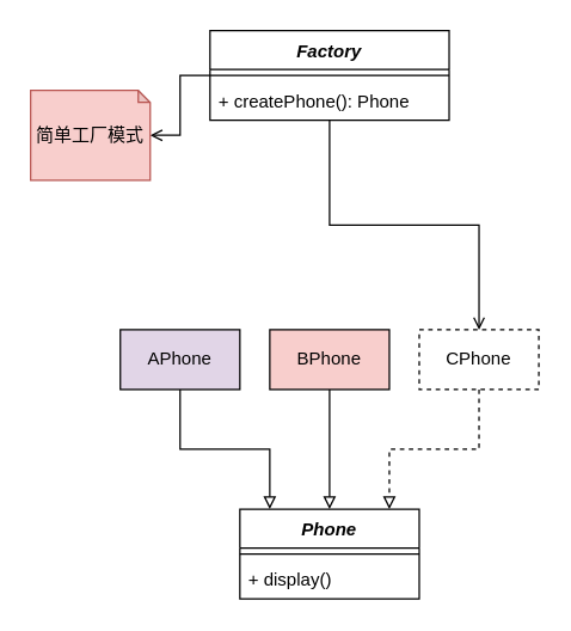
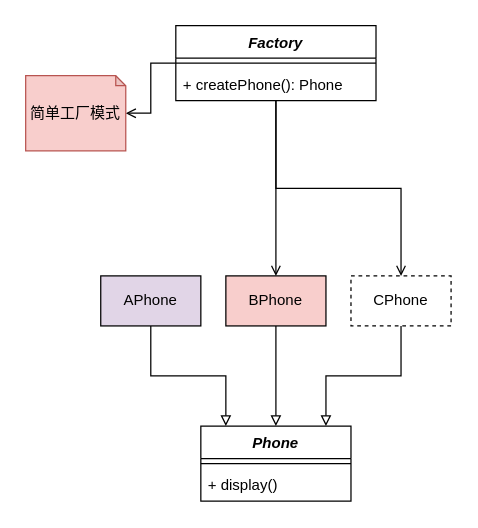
+ <mxCell id="16" style="edgeStyle=orthogonalEdgeStyle;rounded=0;orthogonalLoop=1;jettySize=auto;html=1;endArrow=open;endFill=0;" parent="1" source="2" target="11" edge="1"><mxGeometry relative="1" as="geometry"><mxPoint x="220" y="180" as="sourcePoint" /></mxGeometry></mxCell>
- <mxCell id="12" style="rounded=0;orthogonalLoop=1;jettySize=auto;html=1;endArrow=block;endFill=0;edgeStyle=orthogonalEdgeStyle;dashed=1;" parent="1" source="13" target="5" edge="1"><mxGeometry relative="1" as="geometry"><Array as="points"><mxPoint x="320" y="300" /><mxPoint x="260" y="300" /></Array></mxGeometry></mxCell>
+ <mxCell id="12" style="rounded=0;orthogonalLoop=1;jettySize=auto;html=1;endArrow=block;endFill=0;edgeStyle=orthogonalEdgeStyle;" parent="1" source="13" target="5" edge="1"><mxGeometry relative="1" as="geometry"><Array as="points"><mxPoint x="320" y="300" /><mxPoint x="260" y="300" /></Array></mxGeometry></mxCell>
